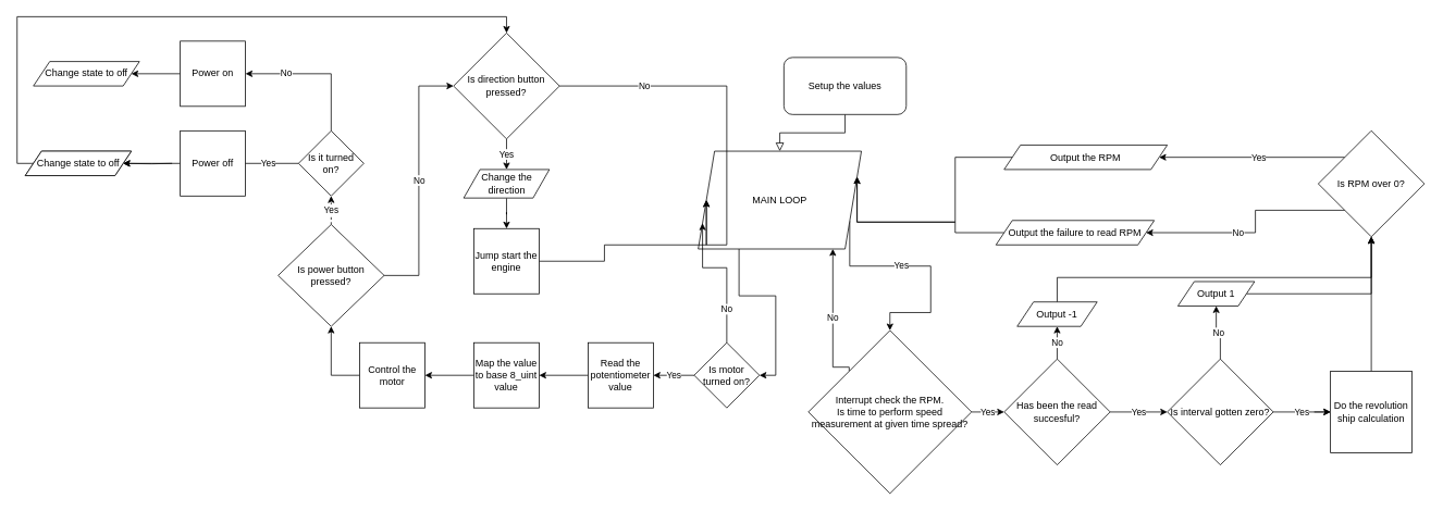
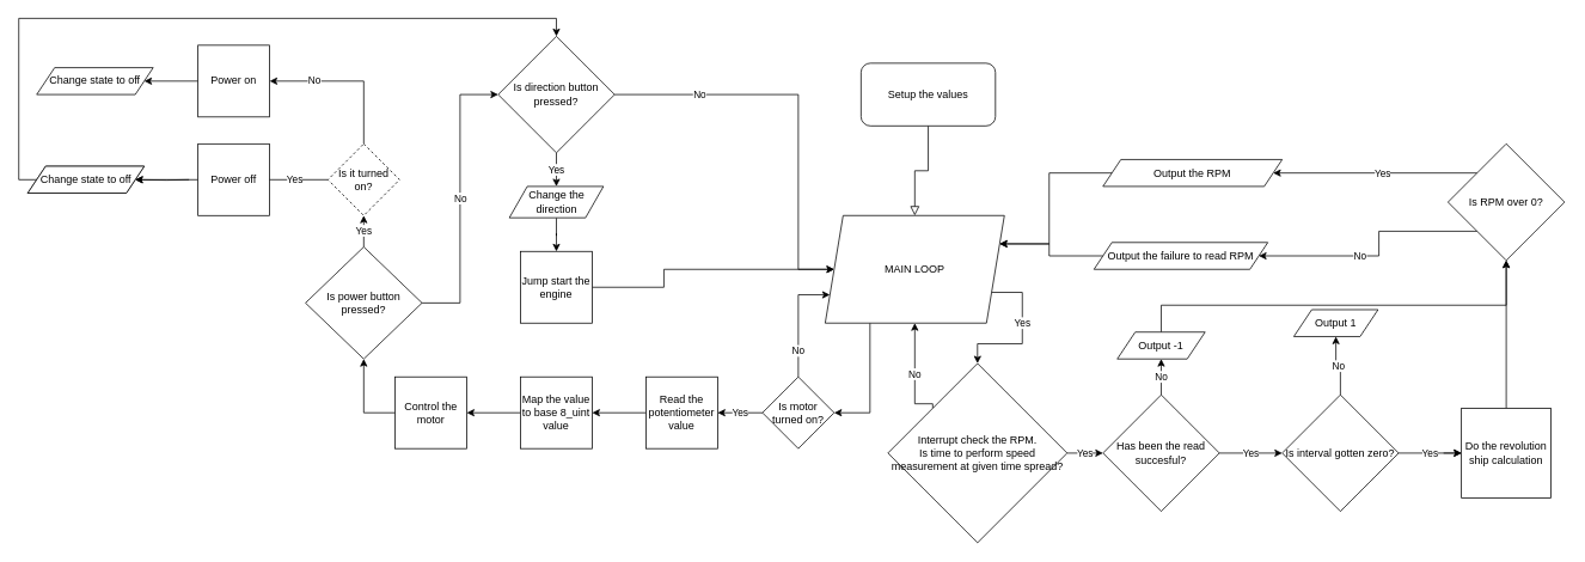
- <mxCell id="46" value="Is it turned on?" style="rhombus;whiteSpace=wrap;html=1;" vertex="1" parent="1"><mxGeometry x="365" y="160" width="80" height="80" as="geometry" /></mxCell>
+ <mxCell id="46" value="Is it turned on?" style="rhombus;whiteSpace=wrap;html=1;dashed=1;" vertex="1" parent="1"><mxGeometry x="365" y="160" width="80" height="80" as="geometry" /></mxCell>
- <mxCell id="6" value="MAIN LOOP" style="shape=parallelogram;perimeter=parallelogramPerimeter;whiteSpace=wrap;html=1;fixedSize=1;" vertex="1" parent="1"><mxGeometry x="855" y="185" width="200" height="120" as="geometry" /></mxCell>
+ <mxCell id="6" value="MAIN LOOP" style="shape=parallelogram;perimeter=parallelogramPerimeter;whiteSpace=wrap;html=1;fixedSize=1;" vertex="1" parent="1"><mxGeometry x="920" y="240" width="200" height="120" as="geometry" /></mxCell>
- <mxCell id="41" value="Yes" style="edgeStyle=orthogonalEdgeStyle;rounded=0;orthogonalLoop=1;jettySize=auto;html=1;exitX=0.5;exitY=0;exitDx=0;exitDy=0;entryX=0.5;entryY=1;entryDx=0;entryDy=0;dashed=1;" edge="1" parent="1" source="43" target="46"><mxGeometry relative="1" as="geometry" /></mxCell>
+ <mxCell id="41" value="Yes" style="edgeStyle=orthogonalEdgeStyle;rounded=0;orthogonalLoop=1;jettySize=auto;html=1;exitX=0.5;exitY=0;exitDx=0;exitDy=0;entryX=0.5;entryY=1;entryDx=0;entryDy=0;" edge="1" parent="1" source="43" target="46"><mxGeometry relative="1" as="geometry" /></mxCell>
- <mxCell id="62" style="edgeStyle=orthogonalEdgeStyle;rounded=0;orthogonalLoop=1;jettySize=auto;html=1;exitX=1;exitY=0.5;exitDx=0;exitDy=0;" edge="1" parent="1" source="63" target="23"><mxGeometry relative="1" as="geometry"><mxPoint x="1580.09" y="385" as="sourcePoint" /></mxGeometry></mxCell>
